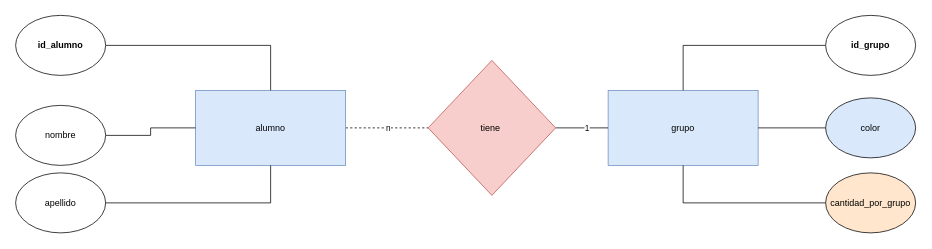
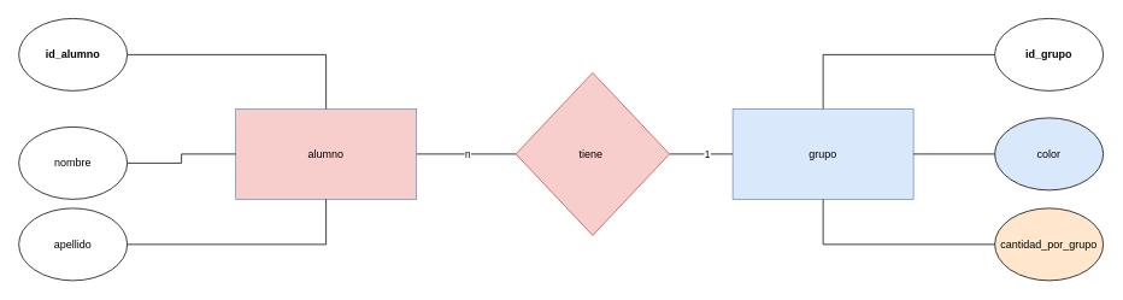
- <mxCell id="4" value="alumno" style="rounded=0;whiteSpace=wrap;html=1;fillColor=#dae8fc;strokeColor=#6c8ebf;" vertex="1" parent="1"><mxGeometry x="260" y="120" width="200" height="100" as="geometry" /></mxCell>
+ <mxCell id="4" value="alumno" style="rounded=0;whiteSpace=wrap;html=1;fillColor=#f8cecc;strokeColor=#6c8ebf;" vertex="1" parent="1"><mxGeometry x="260" y="120" width="200" height="100" as="geometry" /></mxCell>
- <mxCell id="2" style="edgeStyle=orthogonalEdgeStyle;rounded=0;orthogonalLoop=1;jettySize=auto;html=1;endArrow=none;endFill=0;dashed=1;" edge="1" parent="1" source="4" target="20"><mxGeometry relative="1" as="geometry" /></mxCell>
+ <mxCell id="2" style="edgeStyle=orthogonalEdgeStyle;rounded=0;orthogonalLoop=1;jettySize=auto;html=1;endArrow=none;endFill=0;" edge="1" parent="1" source="4" target="20"><mxGeometry relative="1" as="geometry" /></mxCell>
